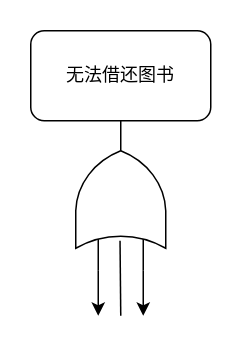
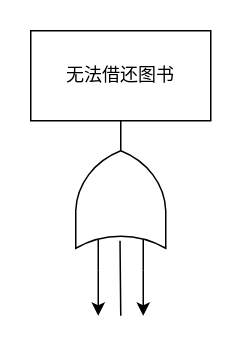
- <mxCell id="2" value="无法借还图书" style="whiteSpace=wrap;html=1;rounded=1;" vertex="1" parent="1"><mxGeometry x="20" y="20" width="120" height="60" as="geometry" /></mxCell>
+ <mxCell id="2" value="无法借还图书" style="rounded=0;whiteSpace=wrap;html=1;" vertex="1" parent="1"><mxGeometry x="20" y="20" width="120" height="60" as="geometry" /></mxCell>
